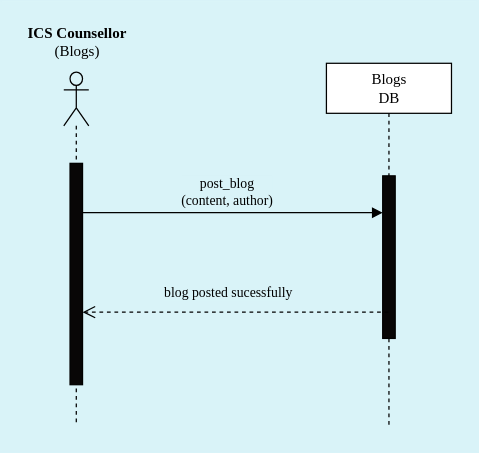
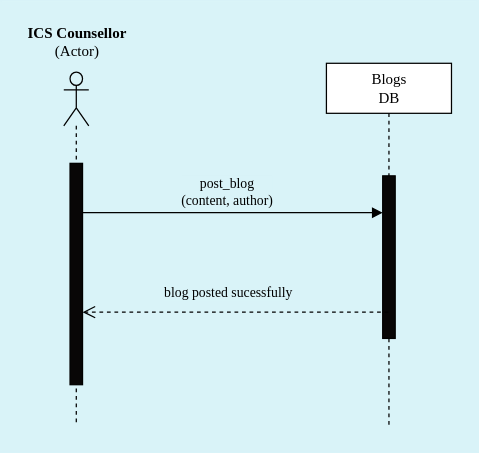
- <mxCell id="4" value="ICS Counsellor&lt;br&gt;&lt;span style=&quot;font-weight: normal;&quot;&gt;(Blogs)&lt;/span&gt;" style="text;align=center;fontStyle=1;verticalAlign=middle;spacingLeft=3;spacingRight=3;strokeColor=none;rotatable=0;points=[[0,0.5],[1,0.5]];portConstraint=eastwest;html=1;fontFamily=Poppins;fontSource=https%3A%2F%2Ffonts.googleapis.com%2Fcss%3Ffamily%3DPoppins;" vertex="1" parent="1"><mxGeometry x="20.5" y="20" width="80" height="26" as="geometry" /></mxCell>
+ <mxCell id="4" value="ICS Counsellor&lt;br&gt;&lt;span style=&quot;font-weight: normal;&quot;&gt;(Actor)&lt;/span&gt;" style="text;align=center;fontStyle=1;verticalAlign=middle;spacingLeft=3;spacingRight=3;strokeColor=none;rotatable=0;points=[[0,0.5],[1,0.5]];portConstraint=eastwest;html=1;fontFamily=Poppins;fontSource=https%3A%2F%2Ffonts.googleapis.com%2Fcss%3Ffamily%3DPoppins;" vertex="1" parent="1"><mxGeometry x="20.5" y="20" width="80" height="26" as="geometry" /></mxCell>
